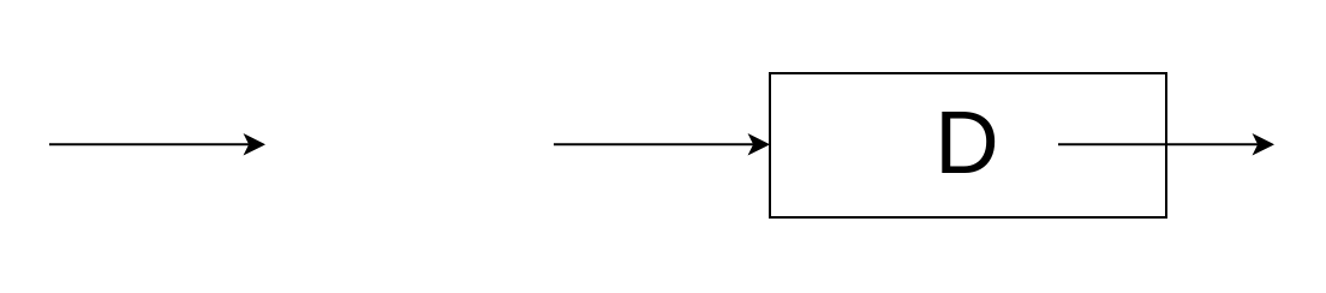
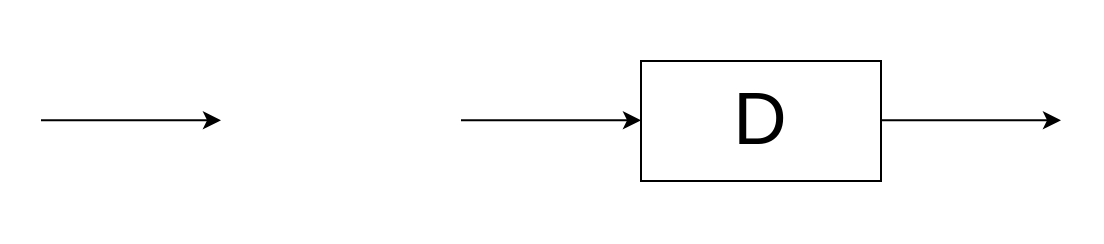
- <mxCell id="5" value="&lt;font style=&quot;font-size: 37px&quot;&gt;D&lt;/font&gt;" style="rounded=0;whiteSpace=wrap;html=1;" vertex="1" parent="2"><mxGeometry x="300" y="10" width="165" height="60" as="geometry" /></mxCell>
+ <mxCell id="5" value="&lt;font style=&quot;font-size: 37px&quot;&gt;D&lt;/font&gt;" style="rounded=0;whiteSpace=wrap;html=1;" vertex="1" parent="2"><mxGeometry x="300" y="10" width="120" height="60" as="geometry" /></mxCell>
